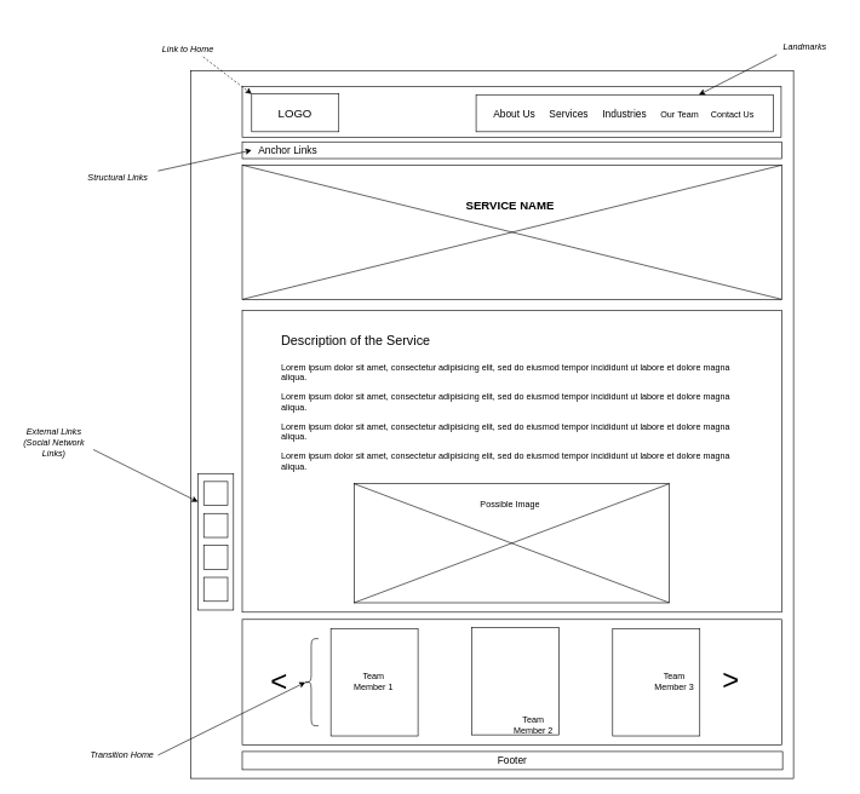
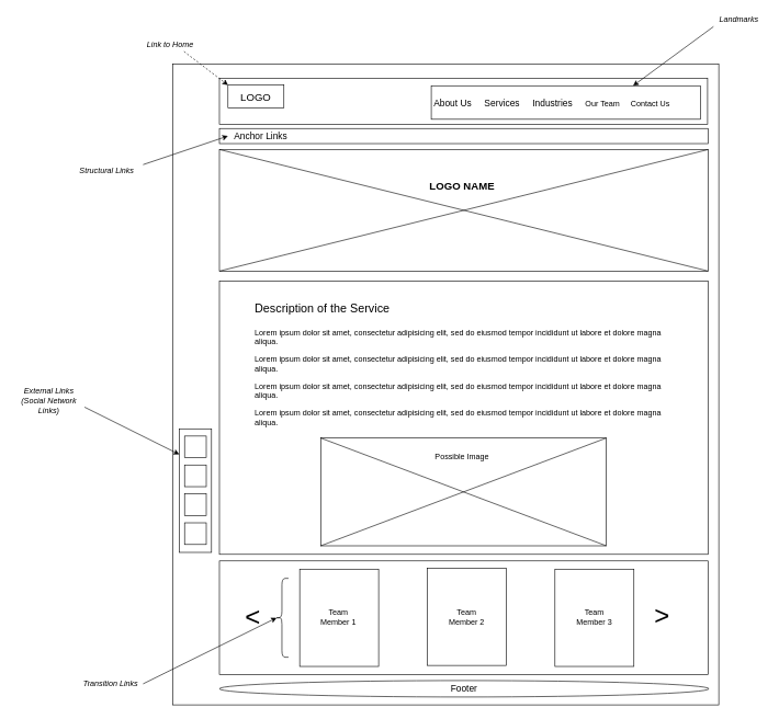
- <mxCell id="7" value="&lt;i&gt;Landmarks&lt;/i&gt;" style="text;html=1;strokeColor=none;fillColor=none;align=center;verticalAlign=middle;whiteSpace=wrap;rounded=0;" parent="1" vertex="1"><mxGeometry x="1069" y="55" width="78" height="20" as="geometry" /></mxCell>
+ <mxCell id="7" value="&lt;i&gt;Landmarks&lt;/i&gt;" style="text;html=1;strokeColor=none;fillColor=none;align=center;verticalAlign=middle;whiteSpace=wrap;rounded=0;" parent="1" vertex="1"><mxGeometry x="1084" y="20" width="78" height="20" as="geometry" /></mxCell>
- <mxCell id="4" value="&lt;font style=&quot;font-size: 16px&quot;&gt;LOGO&lt;/font&gt;" style="rounded=0;whiteSpace=wrap;html=1;fillColor=none;" parent="1" vertex="1"><mxGeometry x="346" y="129" width="120" height="52" as="geometry" /></mxCell>
+ <mxCell id="4" value="&lt;font style=&quot;font-size: 16px&quot;&gt;LOGO&lt;/font&gt;" style="rounded=0;whiteSpace=wrap;html=1;fillColor=none;" parent="1" vertex="1"><mxGeometry x="346" y="129" width="85" height="35" as="geometry" /></mxCell>
- <mxCell id="6" value="&lt;font style=&quot;font-size: 14px&quot;&gt;About Us&amp;nbsp;&amp;nbsp;&amp;nbsp;&amp;nbsp; Services&amp;nbsp;&amp;nbsp;&amp;nbsp;&amp;nbsp; Industries&amp;nbsp;&amp;nbsp;&amp;nbsp;&amp;nbsp; &lt;/font&gt;Our Team&amp;nbsp;&amp;nbsp;&amp;nbsp;&amp;nbsp; Contact Us" style="text;html=1;strokeColor=none;fillColor=none;align=left;verticalAlign=middle;whiteSpace=wrap;rounded=0;" parent="1" vertex="1"><mxGeometry x="677" y="145.5" width="373" height="20" as="geometry" /></mxCell>
+ <mxCell id="6" value="&lt;font style=&quot;font-size: 14px&quot;&gt;About Us&amp;nbsp;&amp;nbsp;&amp;nbsp;&amp;nbsp; Services&amp;nbsp;&amp;nbsp;&amp;nbsp;&amp;nbsp; Industries&amp;nbsp;&amp;nbsp;&amp;nbsp;&amp;nbsp; &lt;/font&gt;Our Team&amp;nbsp;&amp;nbsp;&amp;nbsp;&amp;nbsp; Contact Us" style="text;html=1;strokeColor=none;fillColor=none;align=left;verticalAlign=middle;whiteSpace=wrap;rounded=0;" parent="1" vertex="1"><mxGeometry x="657" y="145.5" width="373" height="20" as="geometry" /></mxCell>
- <mxCell id="13" value="&lt;i&gt;Structural Links&lt;/i&gt;" style="text;html=1;strokeColor=none;fillColor=none;align=center;verticalAlign=middle;whiteSpace=wrap;rounded=0;" parent="1" vertex="1"><mxGeometry x="107" y="235" width="110" height="20" as="geometry" /></mxCell>
+ <mxCell id="13" value="&lt;i&gt;Structural Links&lt;/i&gt;" style="text;html=1;strokeColor=none;fillColor=none;align=center;verticalAlign=middle;whiteSpace=wrap;rounded=0;" parent="1" vertex="1"><mxGeometry x="107" y="250" width="110" height="20" as="geometry" /></mxCell>
- <mxCell id="18" value="&lt;b&gt;&lt;font style=&quot;font-size: 16px&quot;&gt;SERVICE NAME&lt;br&gt;&lt;/font&gt;&lt;/b&gt;" style="text;html=1;strokeColor=none;fillColor=none;align=center;verticalAlign=middle;whiteSpace=wrap;rounded=0;" parent="1" vertex="1"><mxGeometry x="636" y="272" width="132" height="20" as="geometry" /></mxCell>
+ <mxCell id="18" value="&lt;b&gt;&lt;font style=&quot;font-size: 16px&quot;&gt;LOGO NAME&lt;br&gt;&lt;/font&gt;&lt;/b&gt;" style="text;html=1;strokeColor=none;fillColor=none;align=center;verticalAlign=middle;whiteSpace=wrap;rounded=0;" parent="1" vertex="1"><mxGeometry x="636" y="272" width="132" height="20" as="geometry" /></mxCell>
- <mxCell id="34" value="Team Member 3" style="text;html=1;strokeColor=none;fillColor=none;align=center;verticalAlign=middle;whiteSpace=wrap;rounded=0;" parent="25" vertex="1"><mxGeometry x="562" y="75" width="66" height="20" as="geometry" /></mxCell>
+ <mxCell id="34" value="Team Member 3" style="text;html=1;strokeColor=none;fillColor=none;align=center;verticalAlign=middle;whiteSpace=wrap;rounded=0;" parent="25" vertex="1"><mxGeometry x="537" y="75" width="66" height="20" as="geometry" /></mxCell>
- <mxCell id="33" value="Team Member 2" style="text;html=1;strokeColor=none;fillColor=none;align=center;verticalAlign=middle;whiteSpace=wrap;rounded=0;" parent="25" vertex="1"><mxGeometry x="368" y="135" width="66" height="20" as="geometry" /></mxCell>
+ <mxCell id="33" value="Team Member 2" style="text;html=1;strokeColor=none;fillColor=none;align=center;verticalAlign=middle;whiteSpace=wrap;rounded=0;" parent="25" vertex="1"><mxGeometry x="343" y="75" width="66" height="20" as="geometry" /></mxCell>
- <mxCell id="44" value="&lt;i&gt;Transition Home&lt;/i&gt;" style="text;html=1;strokeColor=none;fillColor=none;align=center;verticalAlign=middle;whiteSpace=wrap;rounded=0;" parent="1" vertex="1"><mxGeometry x="119" y="1030" width="98" height="20" as="geometry" /></mxCell>
+ <mxCell id="44" value="&lt;i&gt;Transition Links&lt;/i&gt;" style="text;html=1;strokeColor=none;fillColor=none;align=center;verticalAlign=middle;whiteSpace=wrap;rounded=0;" parent="1" vertex="1"><mxGeometry x="119" y="1030" width="98" height="20" as="geometry" /></mxCell>
- <mxCell id="36" value="&lt;font style=&quot;font-size: 14px&quot;&gt;Footer&lt;/font&gt;" style="rounded=0;whiteSpace=wrap;html=1;strokeColor=#000000;fillColor=none;" parent="1" vertex="1"><mxGeometry x="333" y="1035" width="744" height="25" as="geometry" /></mxCell>
+ <mxCell id="36" value="&lt;font style=&quot;font-size: 14px&quot;&gt;Footer&lt;/font&gt;" style="ellipse;whiteSpace=wrap;html=1;strokeColor=#000000;fillColor=none;" parent="1" vertex="1"><mxGeometry x="333" y="1035" width="744" height="25" as="geometry" /></mxCell>
